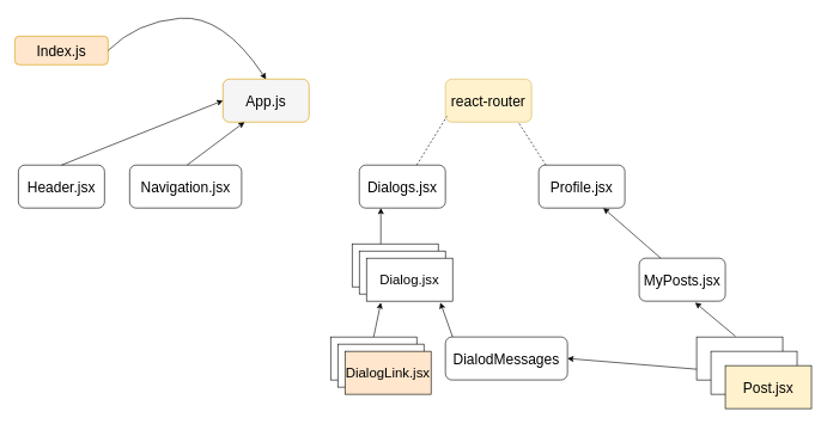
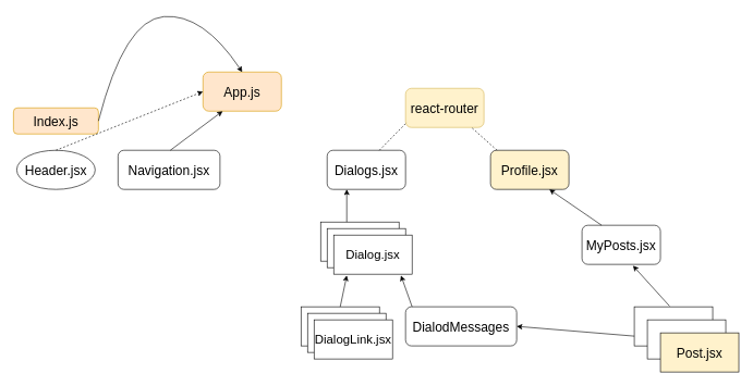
- <mxCell id="2" value="&lt;font style=&quot;font-size: 20px;&quot;&gt;Index.js&lt;/font&gt;" style="rounded=1;whiteSpace=wrap;html=1;fillColor=#ffe6cc;strokeColor=#d79b00;" vertex="1" parent="1"><mxGeometry x="20" y="50" width="130" height="40" as="geometry" /></mxCell>
+ <mxCell id="2" value="&lt;font style=&quot;font-size: 20px;&quot;&gt;Index.js&lt;/font&gt;" style="rounded=1;whiteSpace=wrap;html=1;fillColor=#ffe6cc;strokeColor=#d79b00;" vertex="1" parent="1"><mxGeometry x="20" y="165" width="130" height="40" as="geometry" /></mxCell>
- <mxCell id="3" value="App.js" style="rounded=1;whiteSpace=wrap;html=1;fontSize=20;fillColor=#f5f5f5;strokeColor=#d79b00;" vertex="1" parent="1"><mxGeometry x="310" y="110" width="120" height="60" as="geometry" /></mxCell>
+ <mxCell id="3" value="App.js" style="rounded=1;whiteSpace=wrap;html=1;fontSize=20;fillColor=#ffe6cc;strokeColor=#d79b00;" vertex="1" parent="1"><mxGeometry x="310" y="110" width="120" height="60" as="geometry" /></mxCell>
- <mxCell id="11" value="react-router" style="rounded=1;whiteSpace=wrap;html=1;fontSize=20;fillColor=#fff2cc;strokeColor=#d6b656;" vertex="1" parent="1"><mxGeometry x="620" y="110" width="120" height="60" as="geometry" /></mxCell>
+ <mxCell id="11" value="react-router" style="rounded=1;whiteSpace=wrap;html=1;fontSize=20;fillColor=#fff2cc;strokeColor=#d6b656;" vertex="1" parent="1"><mxGeometry x="620" y="135" width="120" height="60" as="geometry" /></mxCell>
- <mxCell id="9" value="" style="endArrow=classic;html=1;rounded=0;fontSize=20;exitX=0.5;exitY=0;exitDx=0;exitDy=0;entryX=0;entryY=0.5;entryDx=0;entryDy=0;" edge="1" parent="1" source="5" target="3"><mxGeometry width="50" height="50" relative="1" as="geometry"><mxPoint x="350" y="350" as="sourcePoint" /><mxPoint x="400" y="300" as="targetPoint" /></mxGeometry></mxCell>
+ <mxCell id="9" value="" style="endArrow=classic;html=1;rounded=0;fontSize=20;exitX=0.5;exitY=0;exitDx=0;exitDy=0;entryX=0;entryY=0.5;entryDx=0;entryDy=0;dashed=1;" edge="1" parent="1" source="5" target="3"><mxGeometry width="50" height="50" relative="1" as="geometry"><mxPoint x="350" y="350" as="sourcePoint" /><mxPoint x="400" y="300" as="targetPoint" /></mxGeometry></mxCell>
- <mxCell id="5" value="Header.jsx" style="rounded=1;whiteSpace=wrap;html=1;fontSize=20;" vertex="1" parent="1"><mxGeometry x="25" y="230" width="120" height="60" as="geometry" /></mxCell>
+ <mxCell id="5" value="Header.jsx" style="ellipse;whiteSpace=wrap;html=1;fontSize=20;" vertex="1" parent="1"><mxGeometry x="25" y="230" width="120" height="60" as="geometry" /></mxCell>
- <mxCell id="8" value="Profile.jsx" style="rounded=1;whiteSpace=wrap;html=1;fontSize=20;" vertex="1" parent="1"><mxGeometry x="750" y="230" width="120" height="60" as="geometry" /></mxCell>
+ <mxCell id="8" value="Profile.jsx" style="rounded=1;whiteSpace=wrap;html=1;fontSize=20;fillColor=#fff2cc;" vertex="1" parent="1"><mxGeometry x="750" y="230" width="120" height="60" as="geometry" /></mxCell>
- <mxCell id="14" value="MyPosts.jsx" style="rounded=1;whiteSpace=wrap;html=1;fontSize=20;" vertex="1" parent="1"><mxGeometry x="890" y="360" width="120" height="60" as="geometry" /></mxCell>
+ <mxCell id="14" value="MyPosts.jsx" style="rounded=1;whiteSpace=wrap;html=1;fontSize=20;" vertex="1" parent="1"><mxGeometry x="890" y="345" width="120" height="60" as="geometry" /></mxCell>
- <mxCell id="24" value="&lt;font style=&quot;font-size: 19px;&quot;&gt;DialogLink.jsx&lt;/font&gt;" style="rounded=0;whiteSpace=wrap;html=1;fontSize=20;fillColor=#ffe6cc;" vertex="1" parent="1"><mxGeometry x="480" y="490" width="120" height="60" as="geometry" /></mxCell>
+ <mxCell id="24" value="&lt;font style=&quot;font-size: 19px;&quot;&gt;DialogLink.jsx&lt;/font&gt;" style="rounded=0;whiteSpace=wrap;html=1;fontSize=20;" vertex="1" parent="1"><mxGeometry x="480" y="490" width="120" height="60" as="geometry" /></mxCell>
